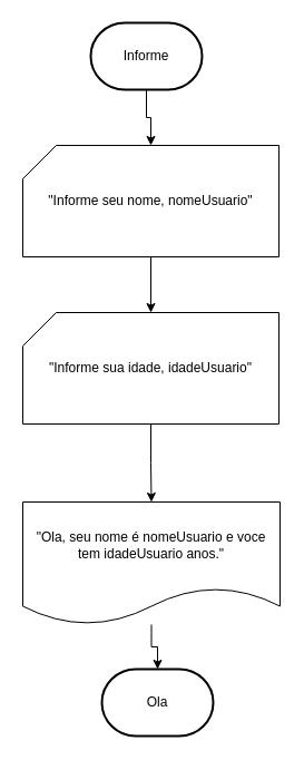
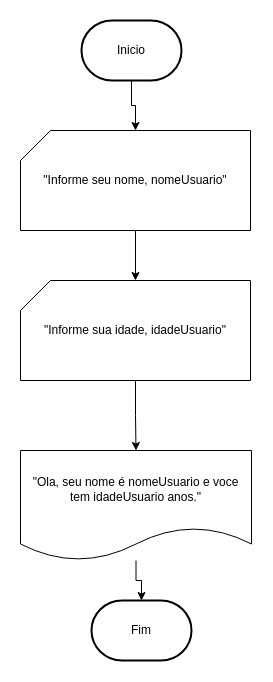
- <mxCell id="3" value="Informe" style="strokeWidth=2;html=1;shape=mxgraph.flowchart.terminator;whiteSpace=wrap;" vertex="1" parent="1"><mxGeometry x="81" y="20" width="100" height="60" as="geometry" /></mxCell>
+ <mxCell id="3" value="Inicio" style="strokeWidth=2;html=1;shape=mxgraph.flowchart.terminator;whiteSpace=wrap;" vertex="1" parent="1"><mxGeometry x="81" y="20" width="100" height="60" as="geometry" /></mxCell>
- <mxCell id="10" value="Ola" style="strokeWidth=2;html=1;shape=mxgraph.flowchart.terminator;whiteSpace=wrap;" vertex="1" parent="1"><mxGeometry x="91" y="600" width="100" height="60" as="geometry" /></mxCell>
+ <mxCell id="10" value="Fim" style="strokeWidth=2;html=1;shape=mxgraph.flowchart.terminator;whiteSpace=wrap;" vertex="1" parent="1"><mxGeometry x="91" y="600" width="100" height="60" as="geometry" /></mxCell>
